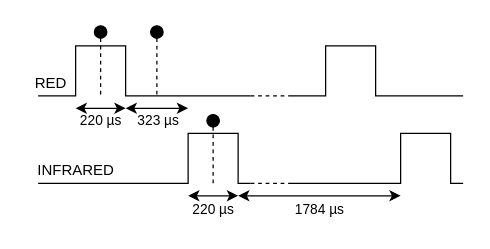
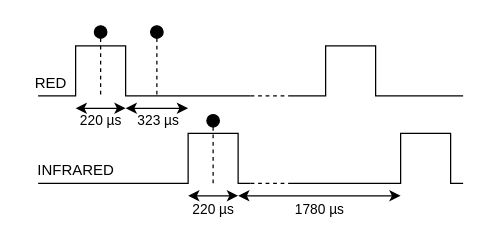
- <mxCell id="21" value="&lt;font style=&quot;font-size: 11px&quot;&gt;1784 µs&lt;/font&gt;" style="text;html=1;align=center;verticalAlign=middle;resizable=0;points=[];autosize=1;" vertex="1" parent="1"><mxGeometry x="230" y="157" width="50" height="20" as="geometry" /></mxCell>
+ <mxCell id="21" value="&lt;font style=&quot;font-size: 11px&quot;&gt;1780 µs&lt;/font&gt;" style="text;html=1;align=center;verticalAlign=middle;resizable=0;points=[];autosize=1;" vertex="1" parent="1"><mxGeometry x="230" y="157" width="50" height="20" as="geometry" /></mxCell>
